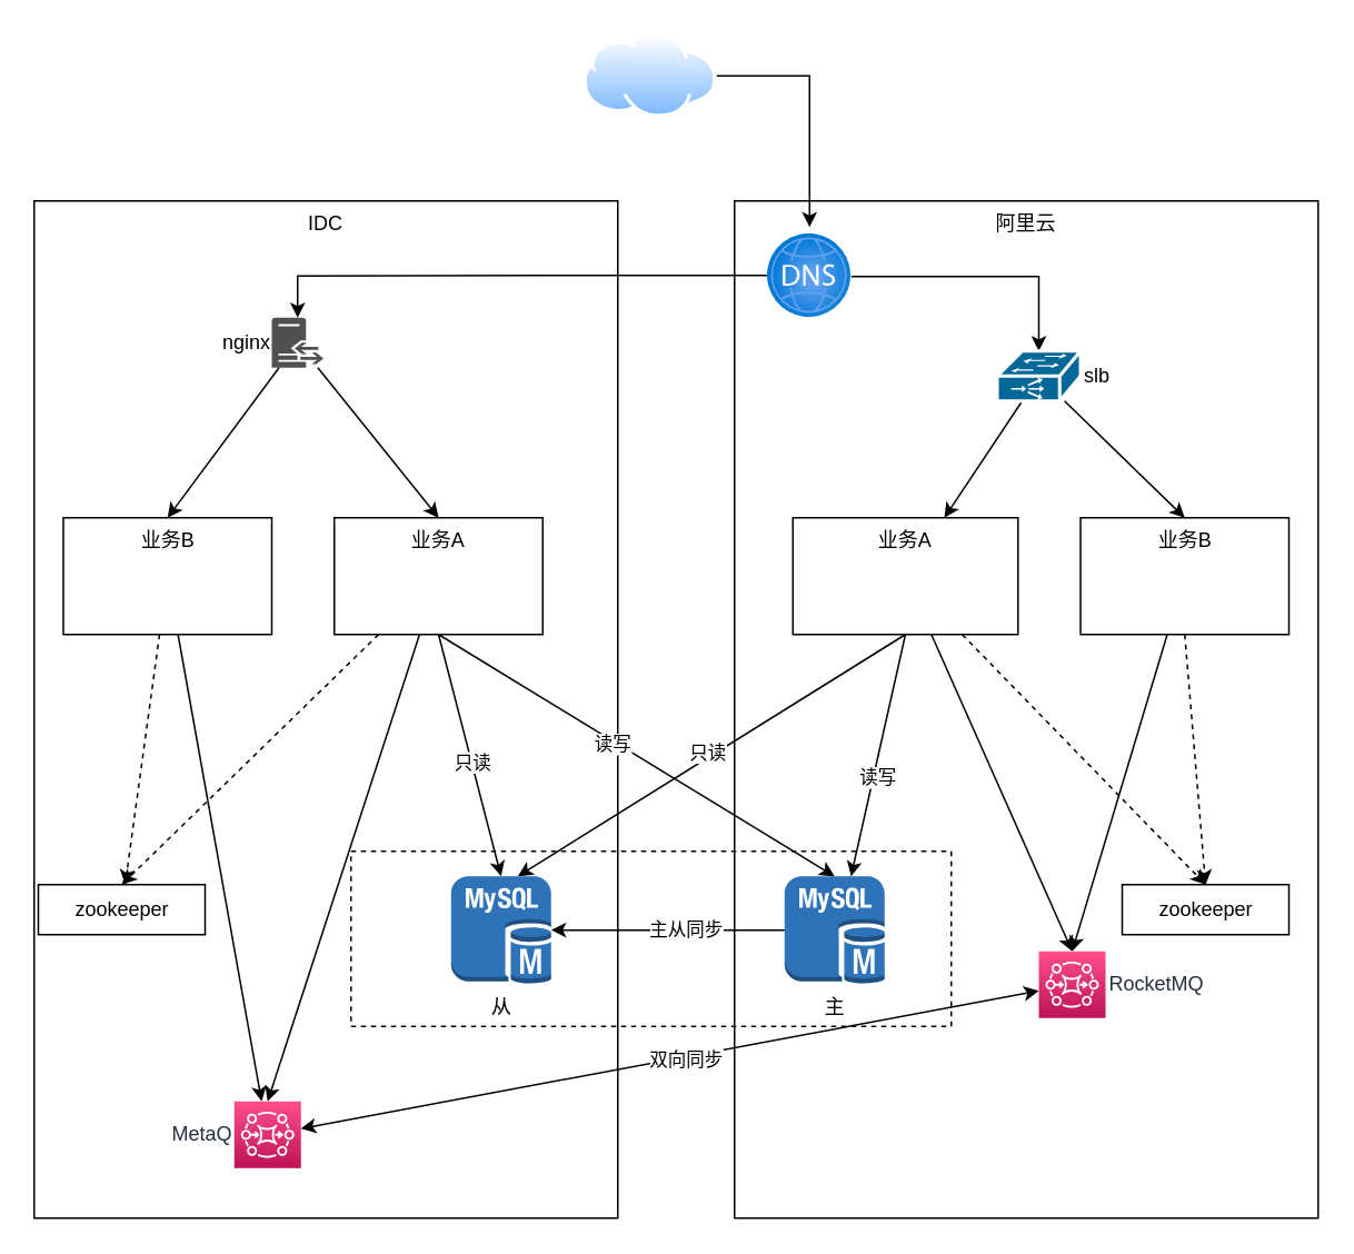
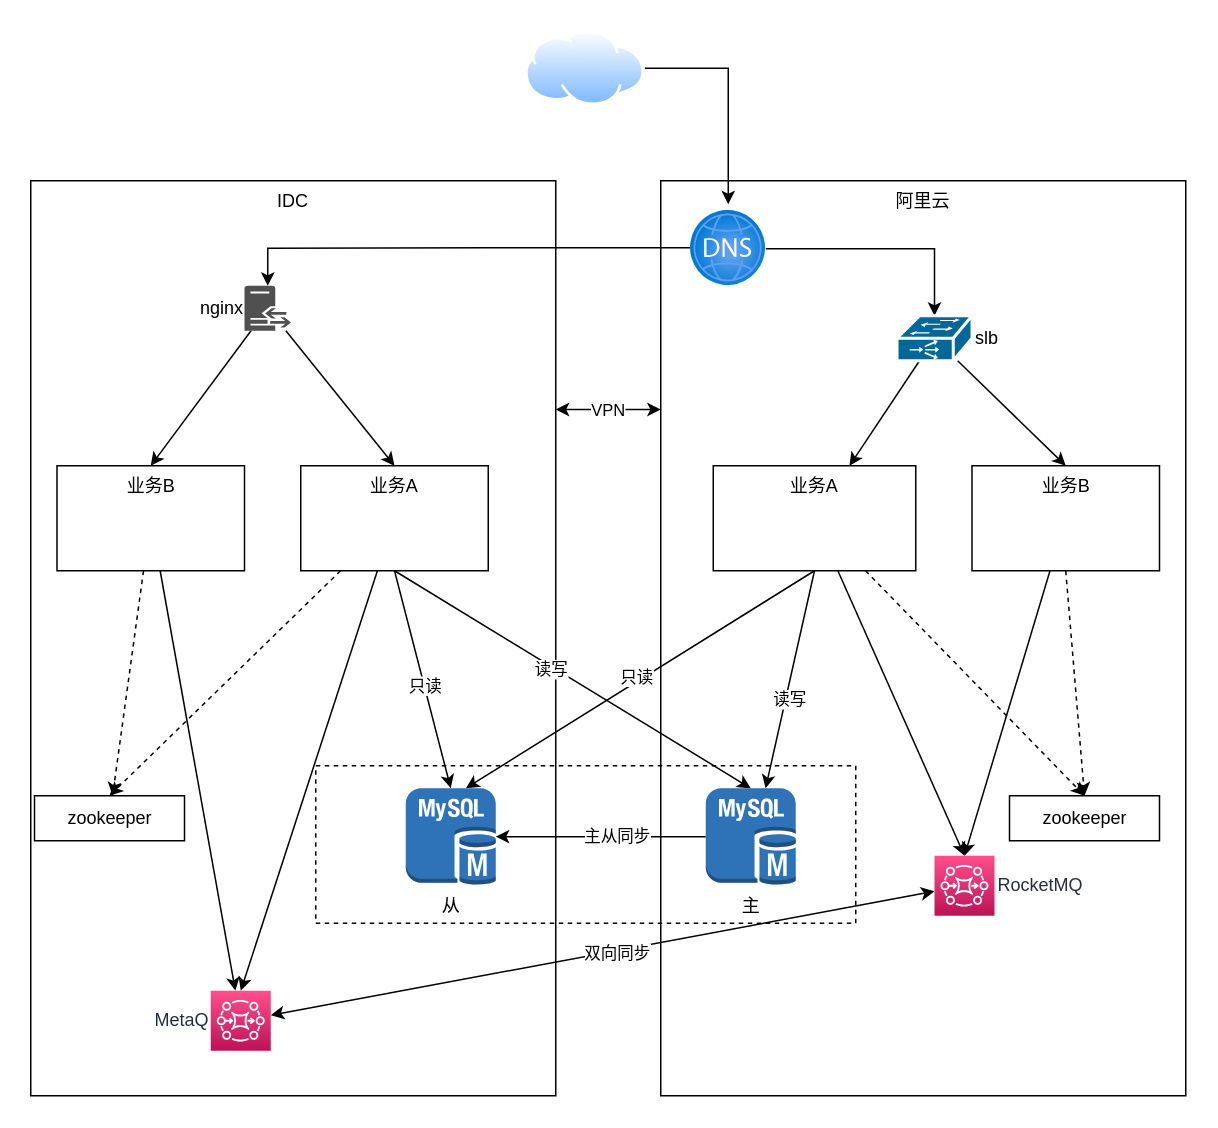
+ <mxCell id="2" value="VPN" style="edgeStyle=orthogonalEdgeStyle;rounded=0;orthogonalLoop=1;jettySize=auto;html=1;exitX=1;exitY=0.25;exitDx=0;exitDy=0;startArrow=classic;startFill=1;entryX=0;entryY=0.25;entryDx=0;entryDy=0;" parent="1" source="3" target="4" edge="1"><mxGeometry relative="1" as="geometry" /></mxCell>
